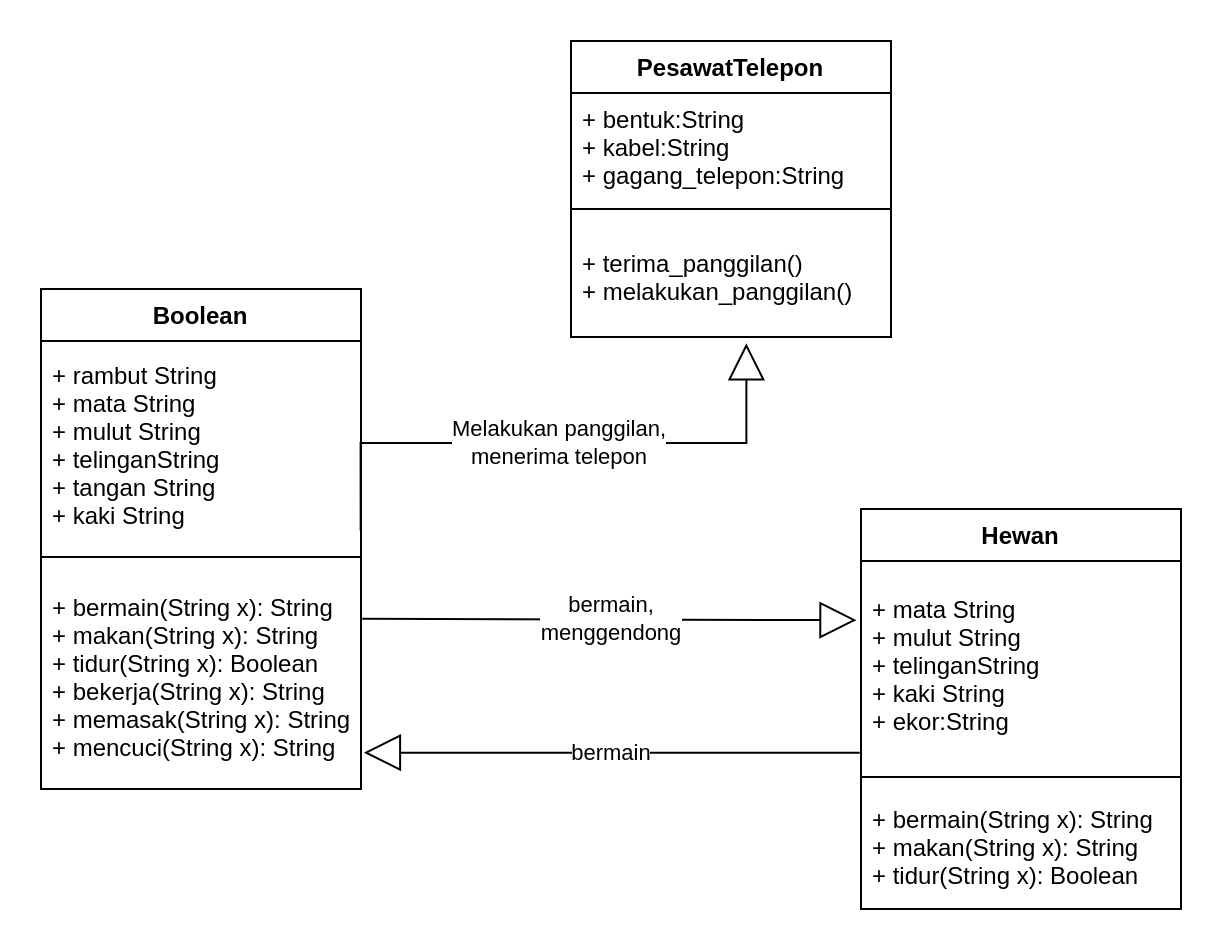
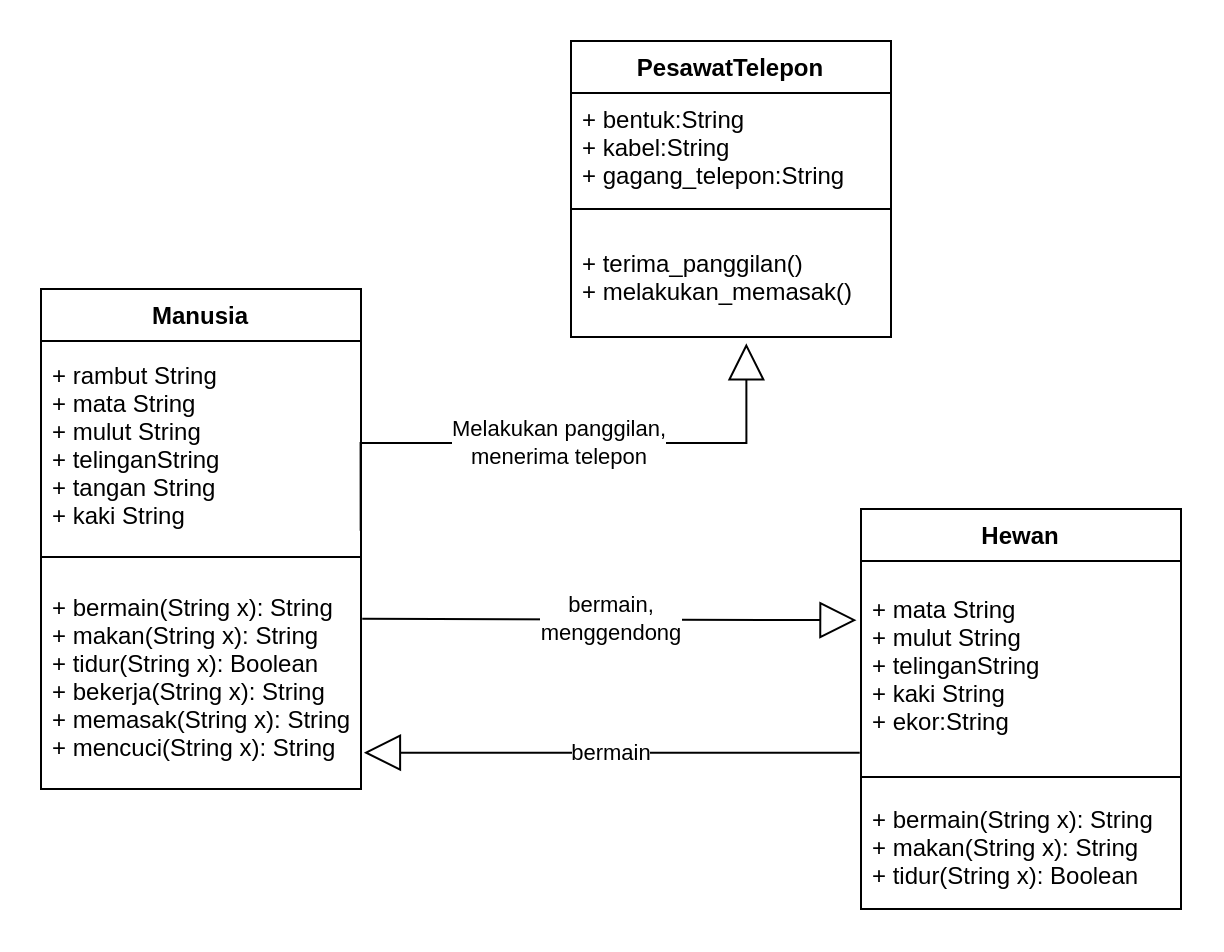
- <mxCell id="5" value="+ terima_panggilan()&#10;+ melakukan_panggilan()" style="text;strokeColor=none;fillColor=none;align=left;verticalAlign=middle;spacingLeft=4;spacingRight=4;overflow=hidden;rotatable=0;points=[[0,0.5],[1,0.5]];portConstraint=eastwest;" vertex="1" parent="2"><mxGeometry y="88" width="160" height="60" as="geometry" /></mxCell>
+ <mxCell id="5" value="+ terima_panggilan()&#10;+ melakukan_memasak()" style="text;strokeColor=none;fillColor=none;align=left;verticalAlign=middle;spacingLeft=4;spacingRight=4;overflow=hidden;rotatable=0;points=[[0,0.5],[1,0.5]];portConstraint=eastwest;" vertex="1" parent="2"><mxGeometry y="88" width="160" height="60" as="geometry" /></mxCell>
- <mxCell id="6" value="Boolean" style="swimlane;fontStyle=1;align=center;verticalAlign=top;childLayout=stackLayout;horizontal=1;startSize=26;horizontalStack=0;resizeParent=1;resizeParentMax=0;resizeLast=0;collapsible=1;marginBottom=0;spacingTop=0;" vertex="1" parent="1"><mxGeometry x="20" y="144" width="160" height="250" as="geometry" /></mxCell>
+ <mxCell id="6" value="Manusia" style="swimlane;fontStyle=1;align=center;verticalAlign=top;childLayout=stackLayout;horizontal=1;startSize=26;horizontalStack=0;resizeParent=1;resizeParentMax=0;resizeLast=0;collapsible=1;marginBottom=0;spacingTop=0;" vertex="1" parent="1"><mxGeometry x="20" y="144" width="160" height="250" as="geometry" /></mxCell>
